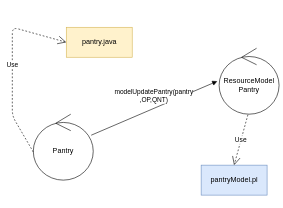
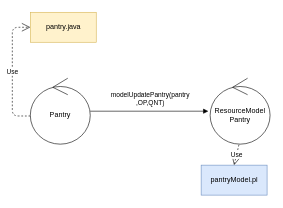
- <mxCell id="7" value="pantry.java" style="html=1;fillColor=#fff2cc;strokeColor=#d6b656;" vertex="1" parent="1"><mxGeometry x="110" y="45" width="110" height="50" as="geometry" /></mxCell>
+ <mxCell id="7" value="pantry.java" style="html=1;fillColor=#fff2cc;strokeColor=#d6b656;" vertex="1" parent="1"><mxGeometry x="50" y="20" width="110" height="50" as="geometry" /></mxCell>
- <mxCell id="3" value="ResourceModel&lt;br&gt;Pantry" style="ellipse;shape=umlControl;whiteSpace=wrap;html=1;" vertex="1" parent="1"><mxGeometry x="365" y="80" width="100" height="110" as="geometry" /></mxCell>
+ <mxCell id="3" value="ResourceModel&lt;br&gt;Pantry" style="ellipse;shape=umlControl;whiteSpace=wrap;html=1;" vertex="1" parent="1"><mxGeometry x="350" y="130" width="100" height="110" as="geometry" /></mxCell>
- <mxCell id="2" value="Pantry" style="ellipse;shape=umlControl;whiteSpace=wrap;html=1;" vertex="1" parent="1"><mxGeometry x="55" y="190" width="100" height="110" as="geometry" /></mxCell>
+ <mxCell id="2" value="Pantry" style="ellipse;shape=umlControl;whiteSpace=wrap;html=1;" vertex="1" parent="1"><mxGeometry x="50" y="130" width="100" height="110" as="geometry" /></mxCell>
